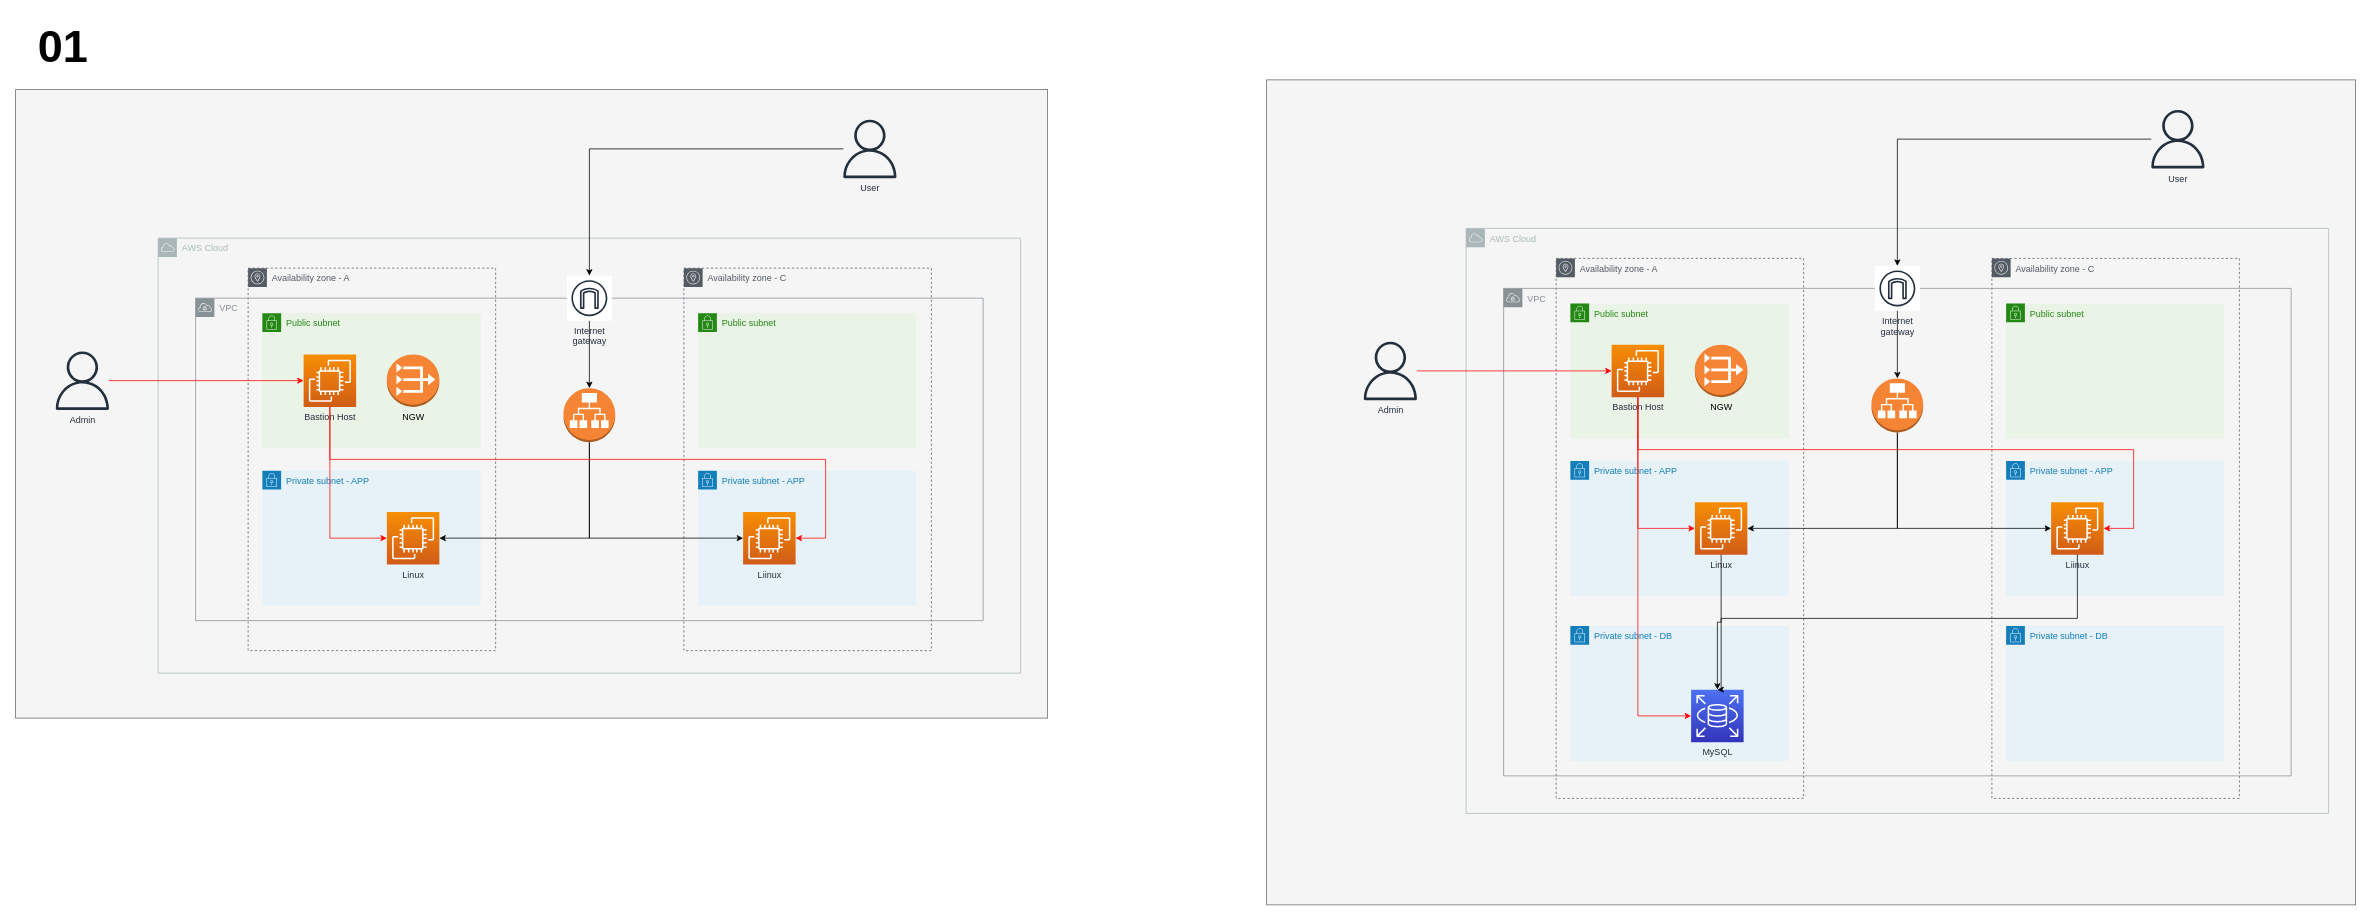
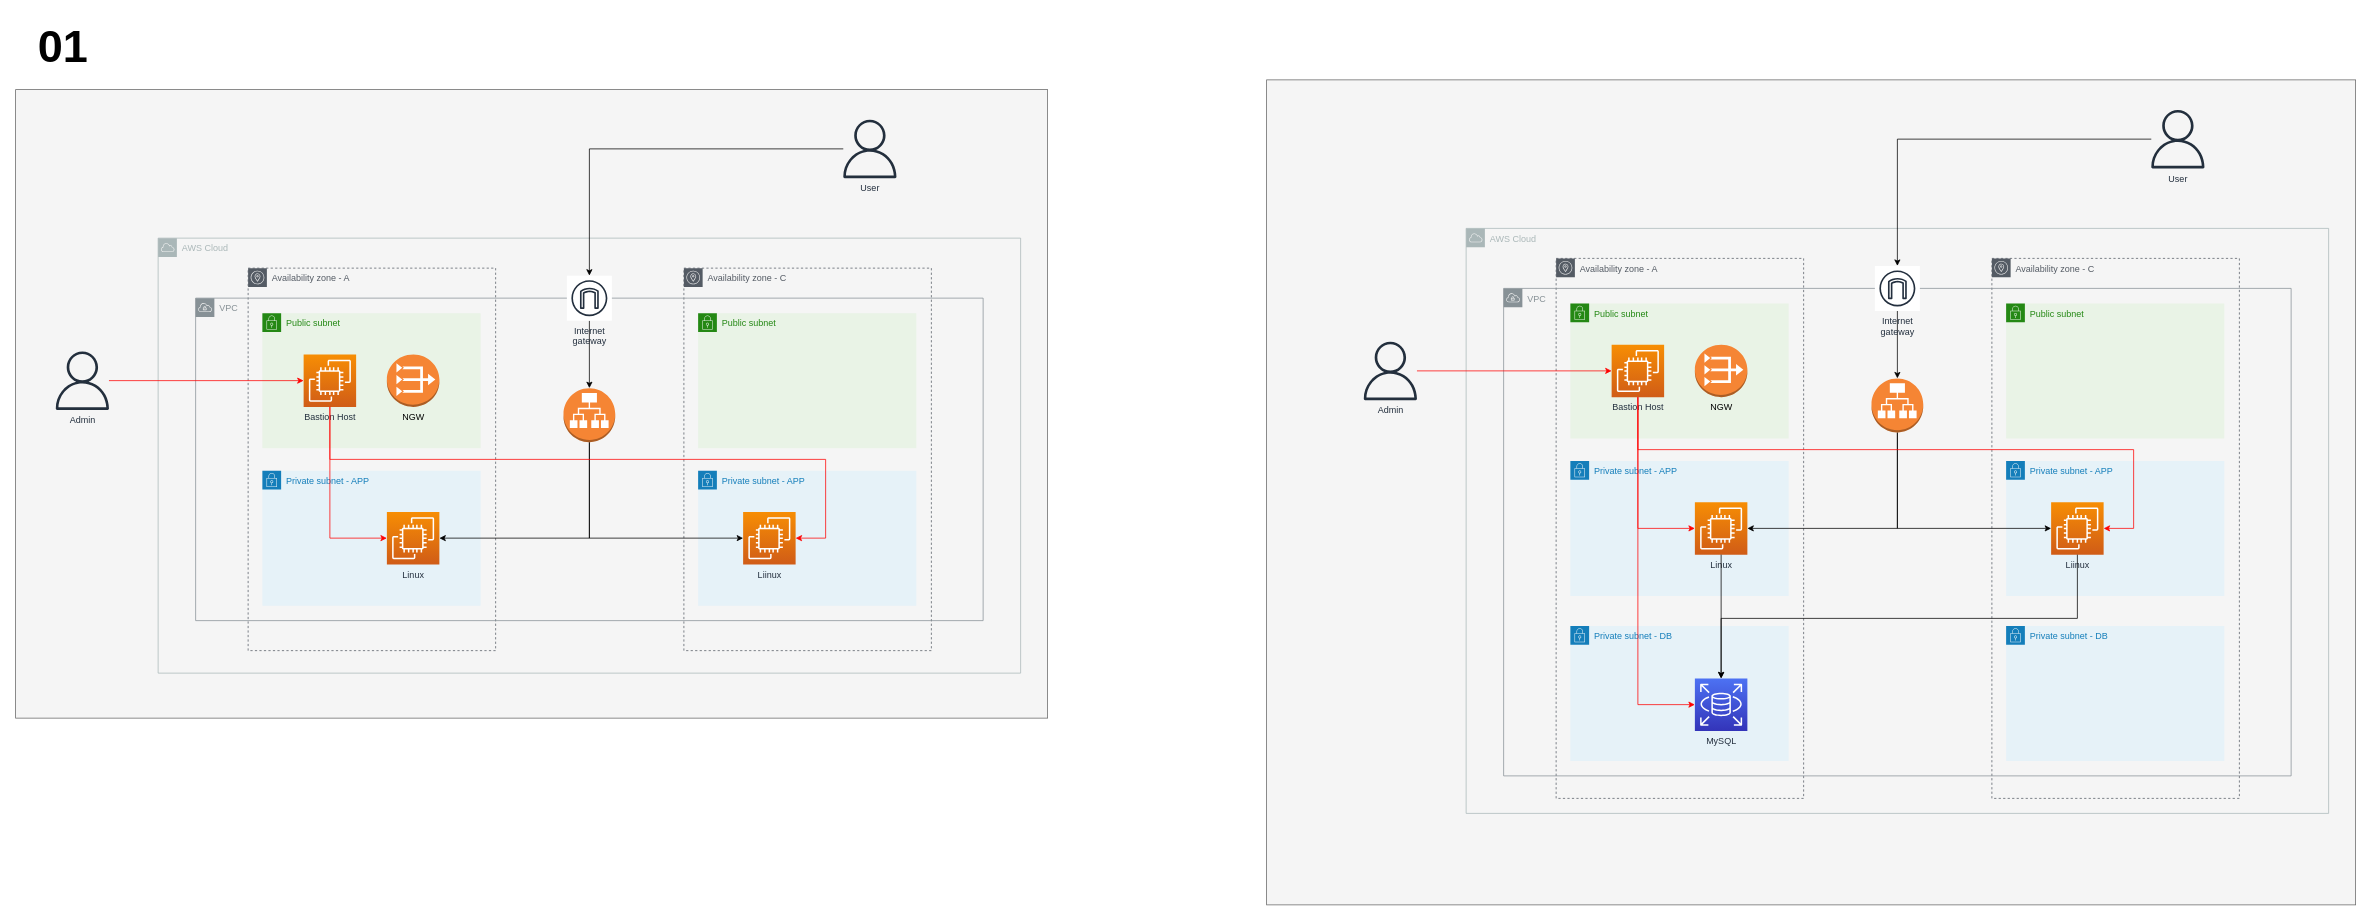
- <mxCell id="38" value="MySQL" style="sketch=0;points=[[0,0,0],[0.25,0,0],[0.5,0,0],[0.75,0,0],[1,0,0],[0,1,0],[0.25,1,0],[0.5,1,0],[0.75,1,0],[1,1,0],[0,0.25,0],[0,0.5,0],[0,0.75,0],[1,0.25,0],[1,0.5,0],[1,0.75,0]];outlineConnect=0;fontColor=#232F3E;gradientColor=#4D72F3;gradientDirection=north;fillColor=#3334B9;strokeColor=#ffffff;dashed=0;verticalLabelPosition=bottom;verticalAlign=top;align=center;html=1;fontSize=12;fontStyle=0;aspect=fixed;shape=mxgraph.aws4.resourceIcon;resIcon=mxgraph.aws4.rds;" vertex="1" parent="37"><mxGeometry x="161" y="85" width="70" height="70" as="geometry" /></mxCell>
+ <mxCell id="38" value="MySQL" style="sketch=0;points=[[0,0,0],[0.25,0,0],[0.5,0,0],[0.75,0,0],[1,0,0],[0,1,0],[0.25,1,0],[0.5,1,0],[0.75,1,0],[1,1,0],[0,0.25,0],[0,0.5,0],[0,0.75,0],[1,0.25,0],[1,0.5,0],[1,0.75,0]];outlineConnect=0;fontColor=#232F3E;gradientColor=#4D72F3;gradientDirection=north;fillColor=#3334B9;strokeColor=#ffffff;dashed=0;verticalLabelPosition=bottom;verticalAlign=top;align=center;html=1;fontSize=12;fontStyle=0;aspect=fixed;shape=mxgraph.aws4.resourceIcon;resIcon=mxgraph.aws4.rds;" vertex="1" parent="37"><mxGeometry x="166" y="70" width="70" height="70" as="geometry" /></mxCell>
